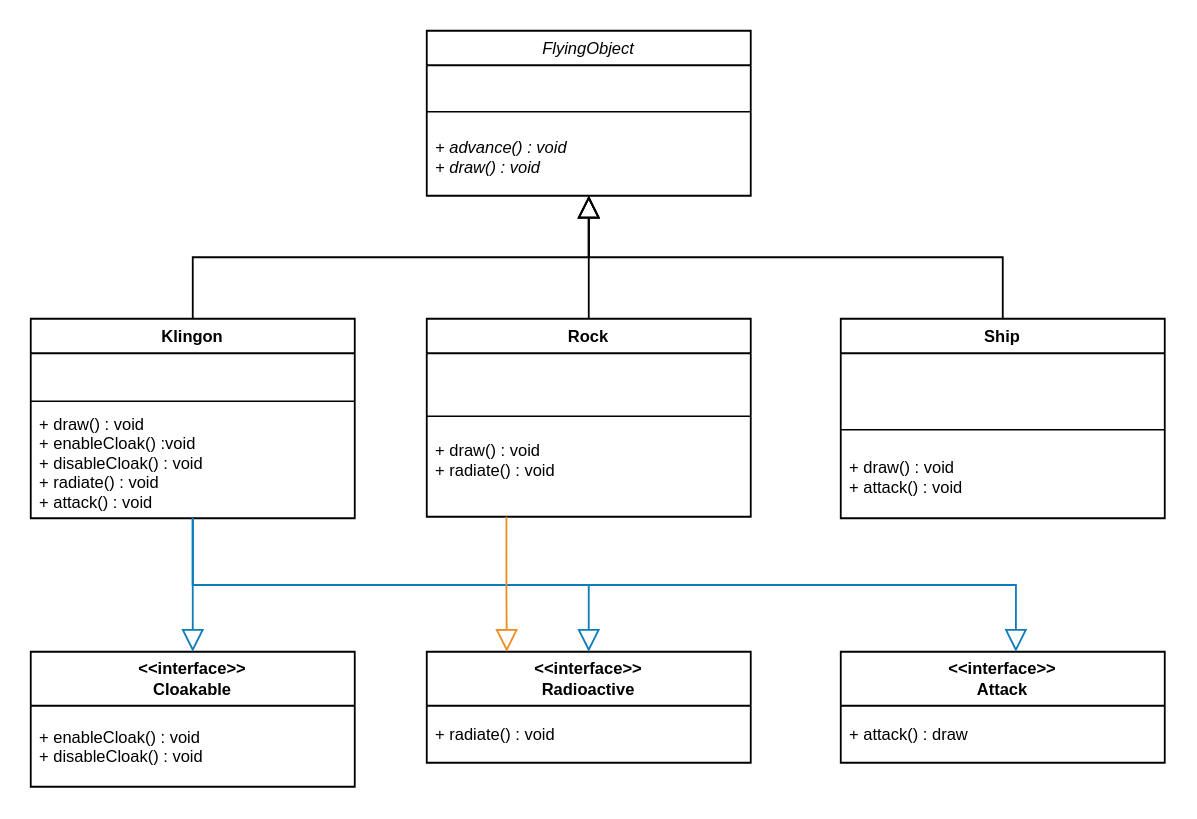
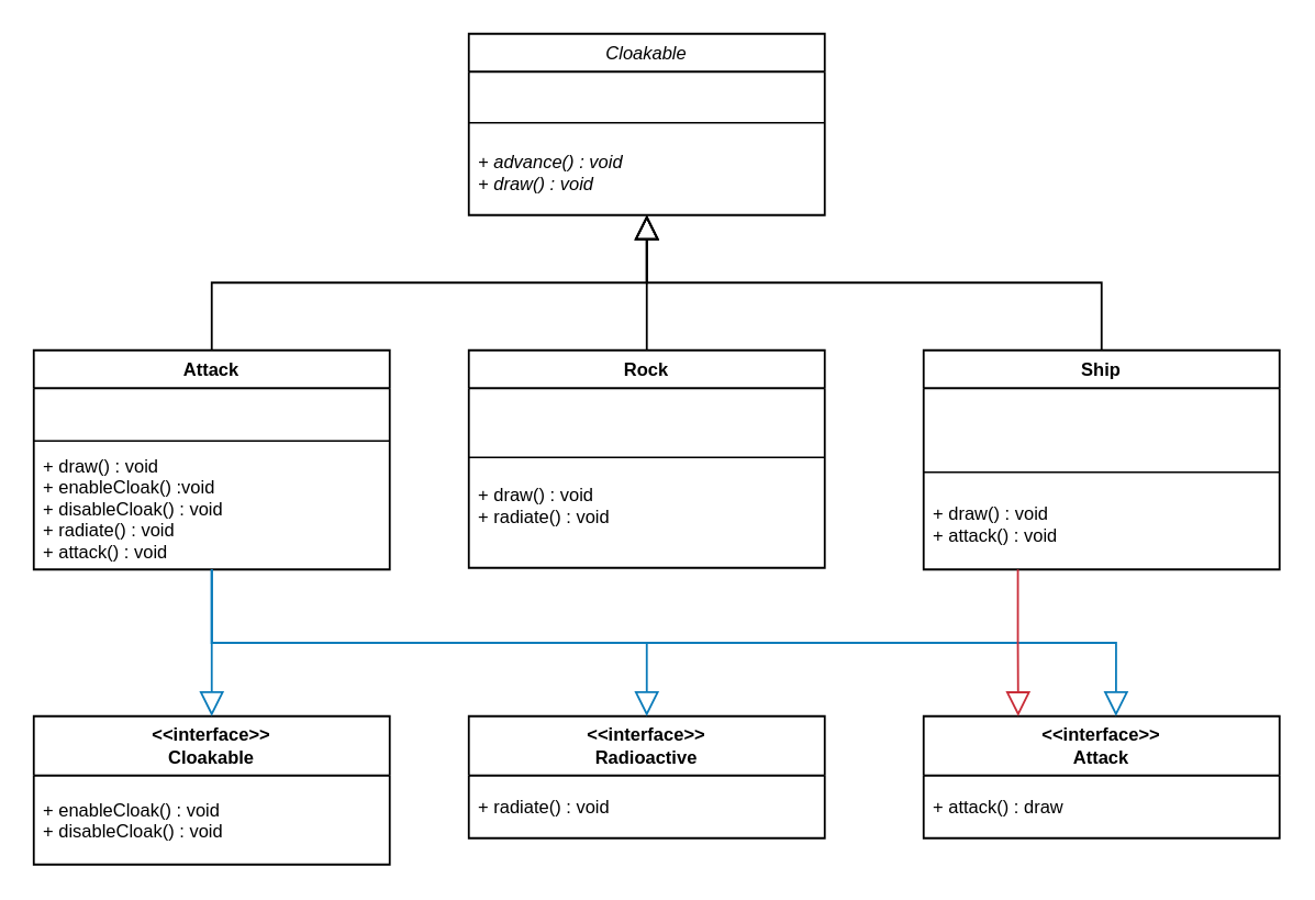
- <mxCell id="2" value="FlyingObject" style="html=1;whiteSpace=wrap;swimlane;childLayout=stackLayout;horizontal=1;startSize=26;horizontalStack=0;resizeParent=1;resizeParentMax=0;resizeLast=0;collapsible=1;marginBottom=0;swimlaneFillColor=#ffffff;startSize=23;fontSize=11;fontColor=#000000;fontStyle=2;spacing=0;strokeOpacity=100;strokeWidth=1.2;" vertex="1" parent="1"><mxGeometry x="284" y="20" width="216" height="110" as="geometry" /></mxCell>
+ <mxCell id="2" value="Cloakable" style="html=1;whiteSpace=wrap;swimlane;childLayout=stackLayout;horizontal=1;startSize=26;horizontalStack=0;resizeParent=1;resizeParentMax=0;resizeLast=0;collapsible=1;marginBottom=0;swimlaneFillColor=#ffffff;startSize=23;fontSize=11;fontColor=#000000;fontStyle=2;spacing=0;strokeOpacity=100;strokeWidth=1.2;" vertex="1" parent="1"><mxGeometry x="284" y="20" width="216" height="110" as="geometry" /></mxCell>
- <mxCell id="6" value="Klingon" style="html=1;whiteSpace=wrap;swimlane;childLayout=stackLayout;horizontal=1;startSize=26;horizontalStack=0;resizeParent=1;resizeParentMax=0;resizeLast=0;collapsible=1;marginBottom=0;swimlaneFillColor=#ffffff;startSize=23;fontSize=11;fontColor=#000000;spacing=0;strokeOpacity=100;strokeWidth=1.2;" vertex="1" parent="1"><mxGeometry x="20" y="212" width="216" height="133" as="geometry" /></mxCell>
+ <mxCell id="6" value="Attack" style="html=1;whiteSpace=wrap;swimlane;childLayout=stackLayout;horizontal=1;startSize=26;horizontalStack=0;resizeParent=1;resizeParentMax=0;resizeLast=0;collapsible=1;marginBottom=0;swimlaneFillColor=#ffffff;startSize=23;fontSize=11;fontColor=#000000;spacing=0;strokeOpacity=100;strokeWidth=1.2;" vertex="1" parent="1"><mxGeometry x="20" y="212" width="216" height="133" as="geometry" /></mxCell>
- <mxCell id="30" value="" style="html=1;jettySize=18;fontSize=11;strokeColor=#ef8d22;strokeOpacity=100;strokeWidth=1.2;rounded=1;arcSize=0;edgeStyle=orthogonalEdgeStyle;startArrow=none;endArrow=block;endFill=0;endSize=12;exitX=0.244;exitY=1.004;exitPerimeter=1;entryX=0.244;entryY=-0.006;entryPerimeter=1;" edge="1" parent="1" source="10" target="23"><mxGeometry width="100" height="100" relative="1" as="geometry" /></mxCell>
+ <mxCell id="31" value="" style="html=1;jettySize=18;fontSize=11;strokeColor=#c92d39;strokeOpacity=100;strokeWidth=1.2;rounded=1;arcSize=0;edgeStyle=orthogonalEdgeStyle;startArrow=none;endArrow=block;endFill=0;endSize=12;exitX=0.263;exitY=1.004;exitPerimeter=1;entryX=0.263;entryY=-0.006;entryPerimeter=1;" edge="1" parent="1" source="14" target="25"><mxGeometry width="100" height="100" relative="1" as="geometry" /></mxCell>
